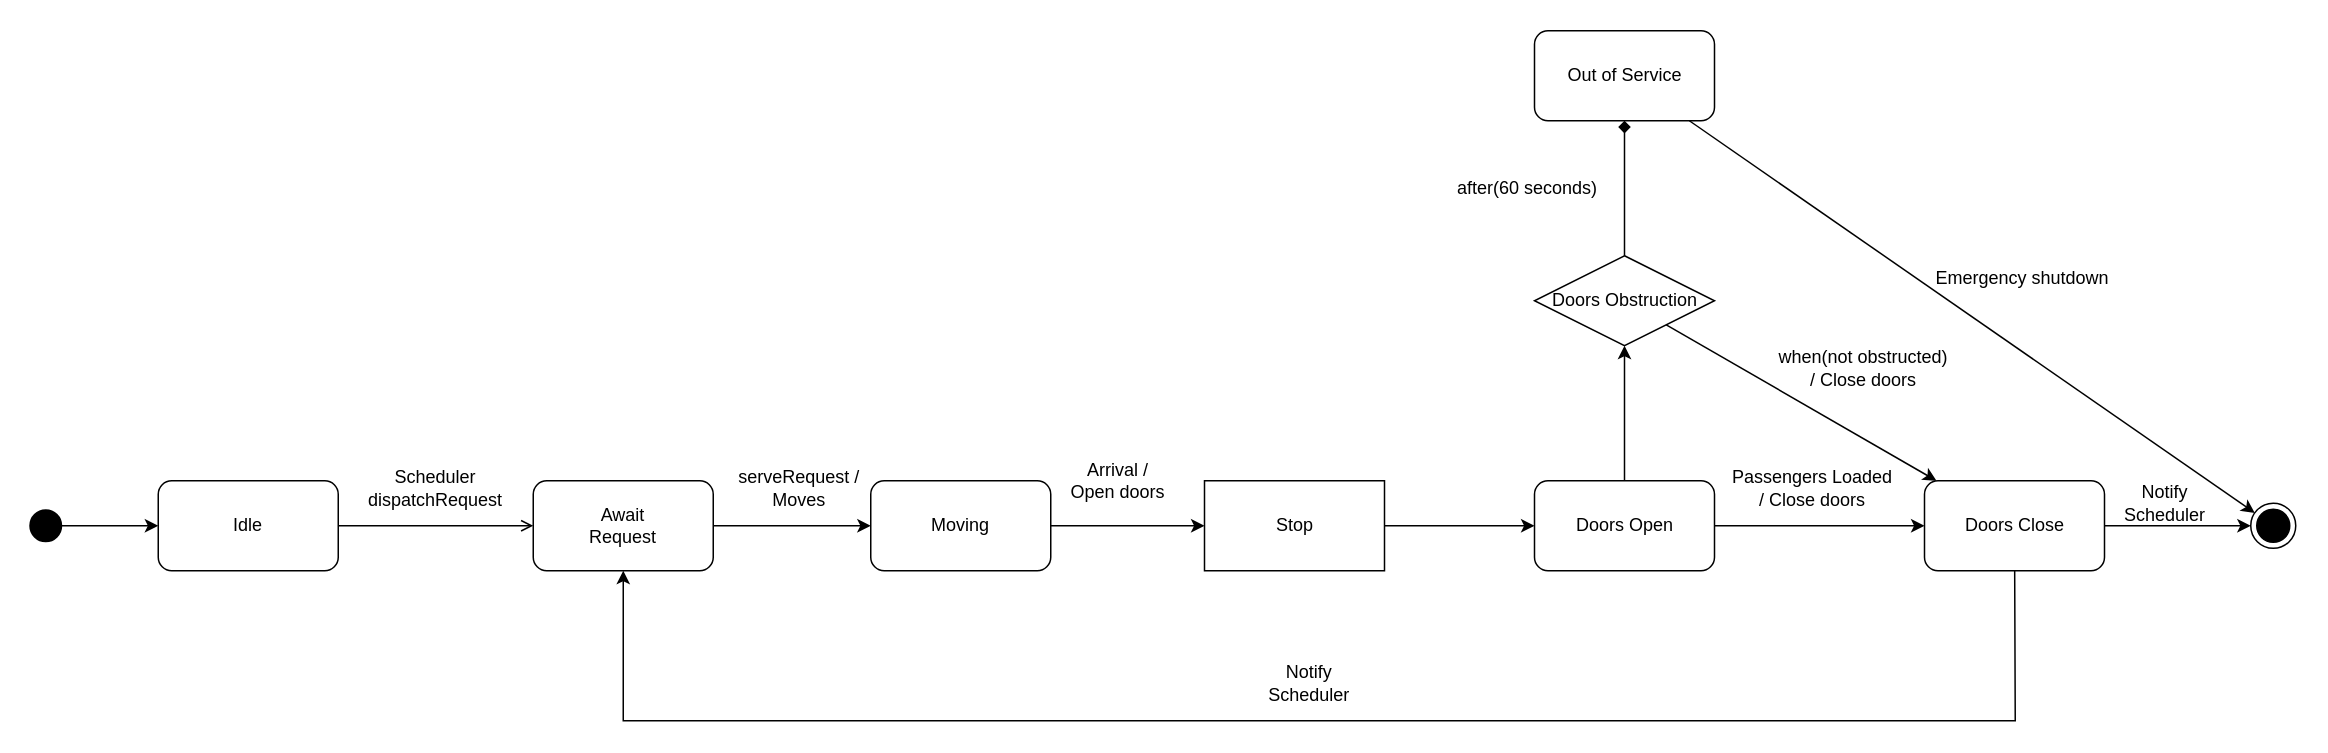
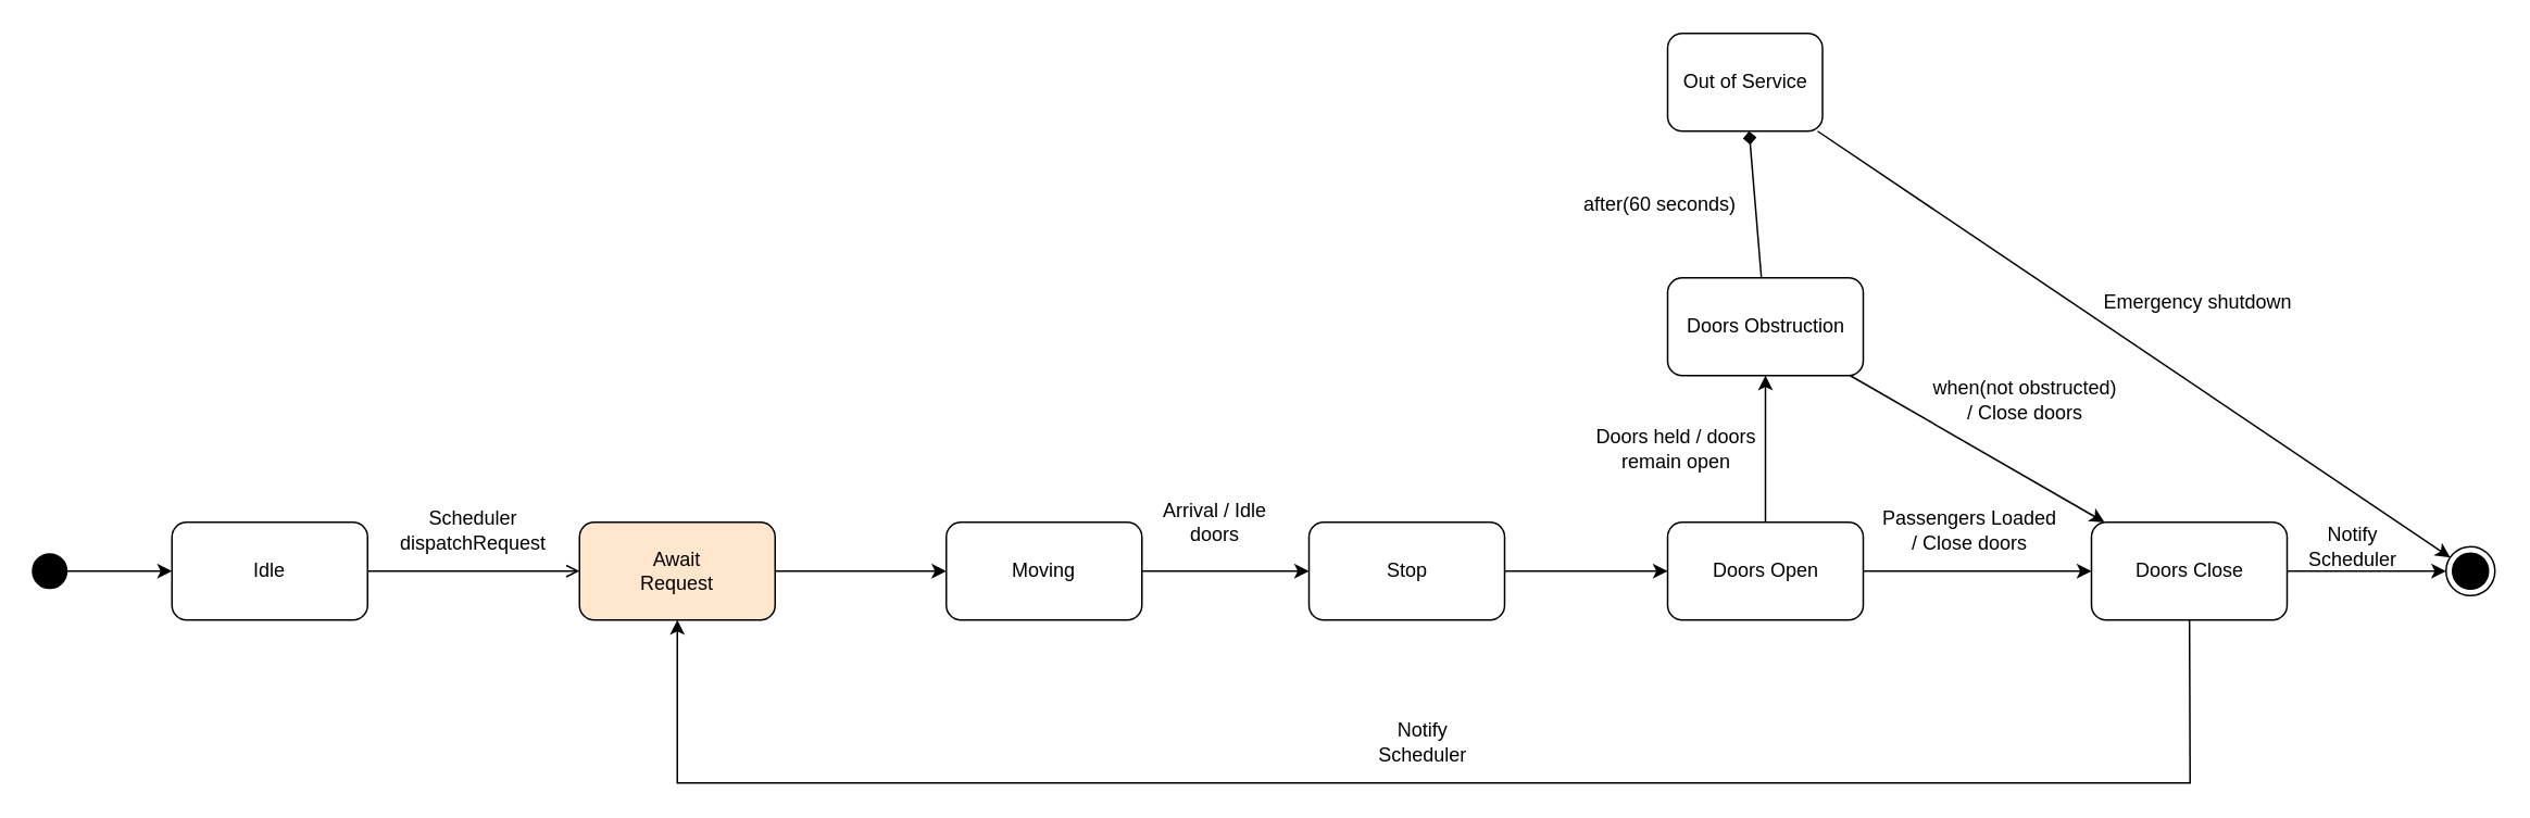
- <mxCell id="29" value="Out of Service" style="rounded=1;whiteSpace=wrap;html=1;" parent="1" vertex="1"><mxGeometry x="1022.5" y="20" width="120" height="60" as="geometry" /></mxCell>
+ <mxCell id="29" value="Out of Service" style="rounded=1;whiteSpace=wrap;html=1;" parent="1" vertex="1"><mxGeometry x="1022.5" y="20" width="95" height="60" as="geometry" /></mxCell>
- <mxCell id="17" value="Doors Obstruction" style="rhombus;whiteSpace=wrap;html=1;" parent="1" vertex="1"><mxGeometry x="1022.5" y="170" width="120" height="60" as="geometry" /></mxCell>
+ <mxCell id="17" value="Doors Obstruction" style="rounded=1;whiteSpace=wrap;html=1;" parent="1" vertex="1"><mxGeometry x="1022.5" y="170" width="120" height="60" as="geometry" /></mxCell>
+ <mxCell id="18" value="Doors held / doors remain open" style="text;html=1;strokeColor=none;fillColor=none;align=center;verticalAlign=middle;whiteSpace=wrap;rounded=0;" parent="1" vertex="1"><mxGeometry x="972.5" y="260" width="110" height="30" as="geometry" /></mxCell>
- <mxCell id="25" value="Arrival / Open doors" style="text;html=1;strokeColor=none;fillColor=none;align=center;verticalAlign=middle;whiteSpace=wrap;rounded=0;" parent="1" vertex="1"><mxGeometry x="710" y="305" width="70" height="30" as="geometry" /></mxCell>
+ <mxCell id="25" value="Arrival / Idle doors" style="text;html=1;strokeColor=none;fillColor=none;align=center;verticalAlign=middle;whiteSpace=wrap;rounded=0;" parent="1" vertex="1"><mxGeometry x="710" y="305" width="70" height="30" as="geometry" /></mxCell>
- <mxCell id="14" value="serveRequest / Moves" style="text;html=1;strokeColor=none;fillColor=none;align=center;verticalAlign=middle;whiteSpace=wrap;rounded=0;" parent="1" vertex="1"><mxGeometry x="490" y="310" width="85" height="30" as="geometry" /></mxCell>
- <mxCell id="9" value="Await&lt;br&gt;Request" style="rounded=1;whiteSpace=wrap;html=1;" parent="1" vertex="1"><mxGeometry x="355" y="320" width="120" height="60" as="geometry" /></mxCell>
+ <mxCell id="9" value="Await&lt;br&gt;Request" style="rounded=1;whiteSpace=wrap;html=1;fillColor=#ffe6cc;" parent="1" vertex="1"><mxGeometry x="355" y="320" width="120" height="60" as="geometry" /></mxCell>
- <mxCell id="10" value="Stop" style="whiteSpace=wrap;html=1;rounded=0;" parent="1" vertex="1"><mxGeometry x="802.5" y="320" width="120" height="60" as="geometry" /></mxCell>
+ <mxCell id="10" value="Stop" style="rounded=1;whiteSpace=wrap;html=1;" parent="1" vertex="1"><mxGeometry x="802.5" y="320" width="120" height="60" as="geometry" /></mxCell>
